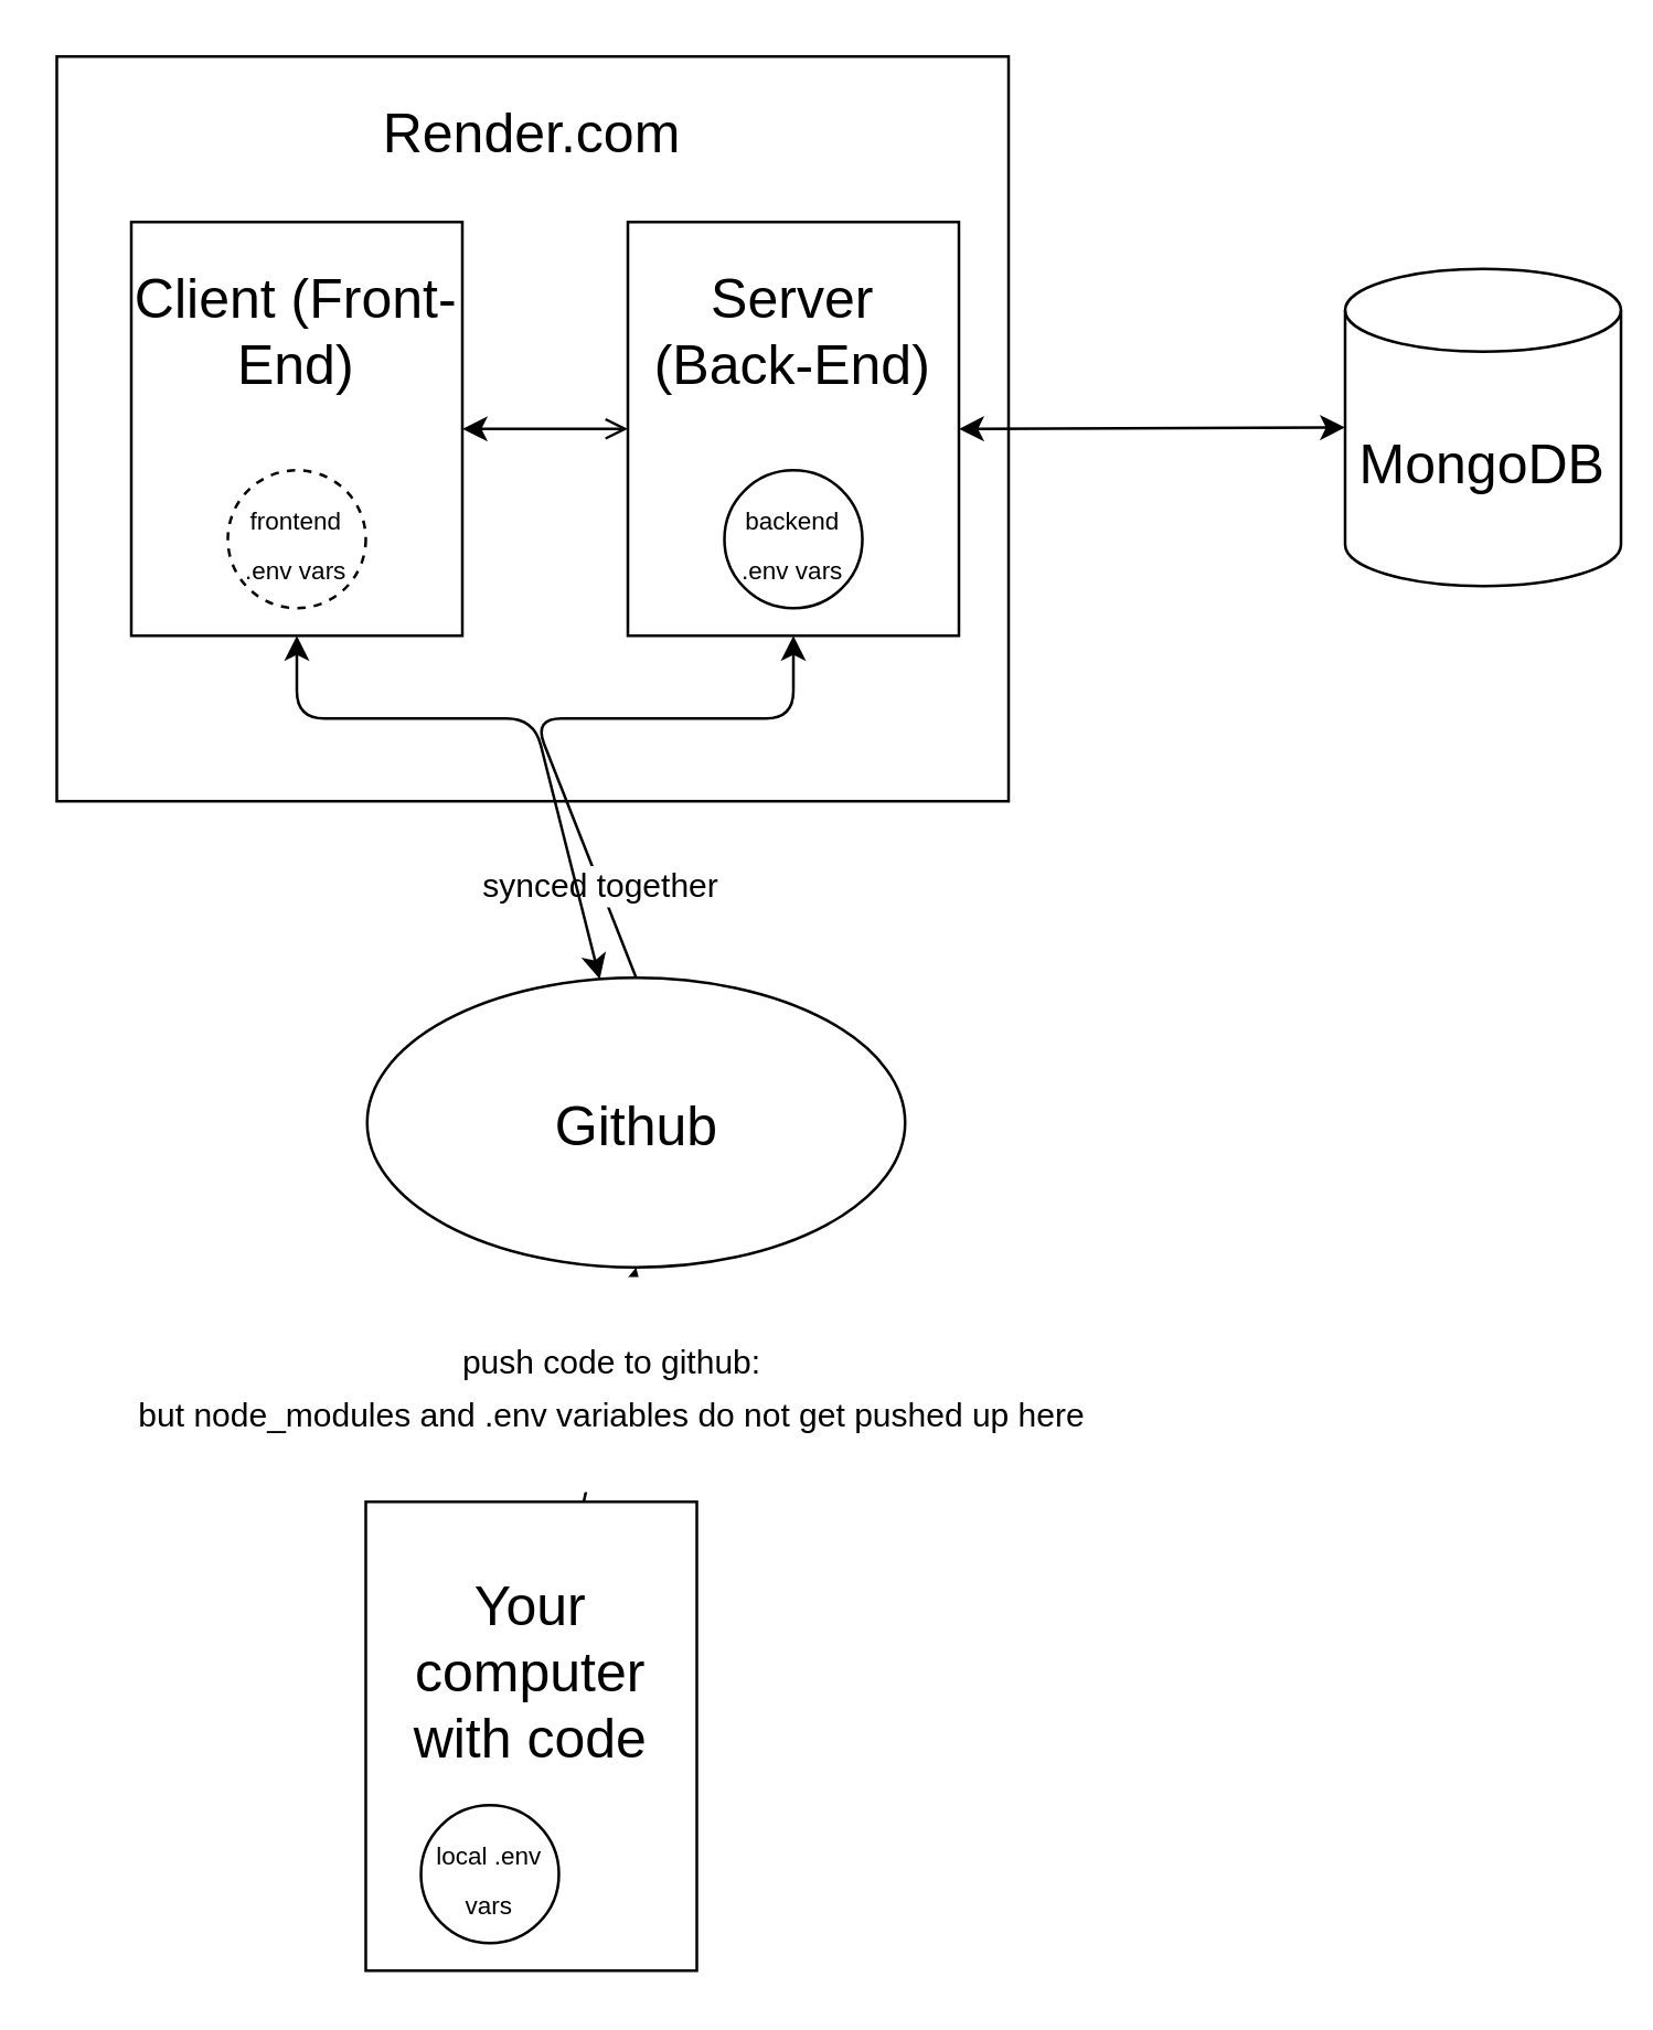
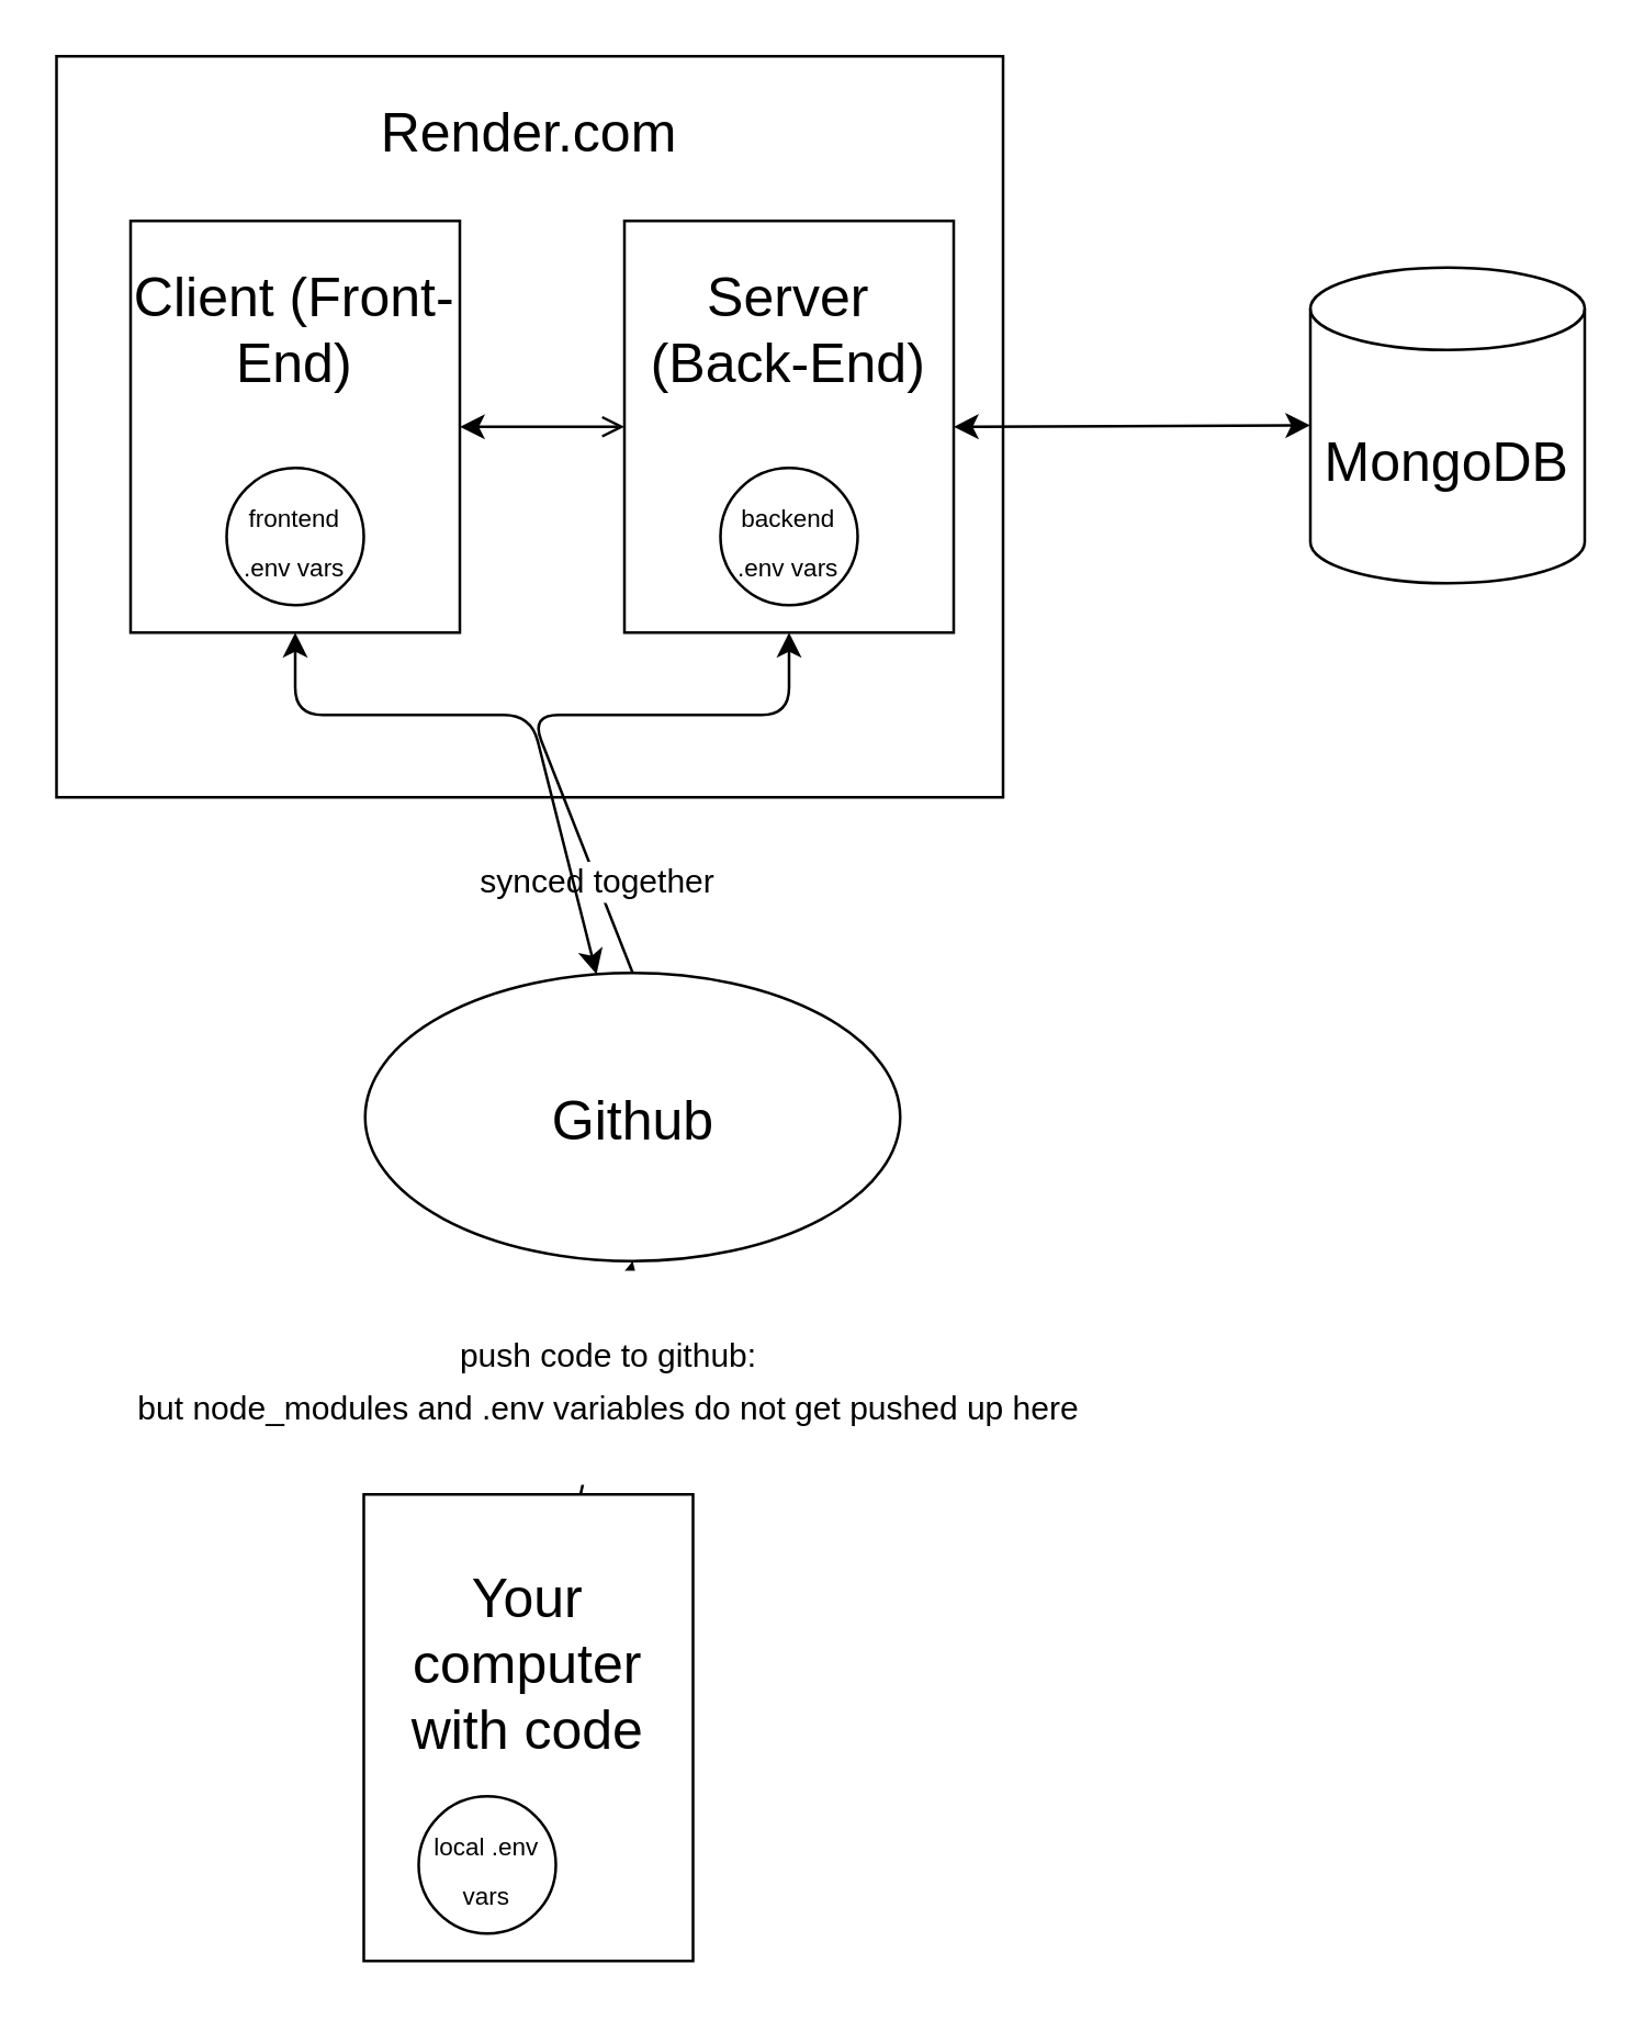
- <mxCell id="9" value="MongoDB" style="shape=cylinder3;whiteSpace=wrap;html=1;boundedLbl=1;backgroundOutline=1;size=15;fontSize=20;" vertex="1" parent="1"><mxGeometry x="487" y="97" width="100" height="115" as="geometry" /></mxCell>
+ <mxCell id="9" value="MongoDB" style="shape=cylinder3;whiteSpace=wrap;html=1;boundedLbl=1;backgroundOutline=1;size=15;fontSize=20;" vertex="1" parent="1"><mxGeometry x="477" y="97" width="100" height="115" as="geometry" /></mxCell>
- <mxCell id="5" value="&lt;p style=&quot;line-height: 70%;&quot;&gt;&lt;font style=&quot;font-size: 9px;&quot;&gt;frontend .env vars&lt;/font&gt;&lt;/p&gt;" style="ellipse;whiteSpace=wrap;html=1;aspect=fixed;fontSize=20;dashed=1;" vertex="1" parent="1"><mxGeometry x="82" y="170" width="50" height="50" as="geometry" /></mxCell>
+ <mxCell id="5" value="&lt;p style=&quot;line-height: 70%;&quot;&gt;&lt;font style=&quot;font-size: 9px;&quot;&gt;frontend .env vars&lt;/font&gt;&lt;/p&gt;" style="ellipse;whiteSpace=wrap;html=1;aspect=fixed;fontSize=20;" vertex="1" parent="1"><mxGeometry x="82" y="170" width="50" height="50" as="geometry" /></mxCell>
